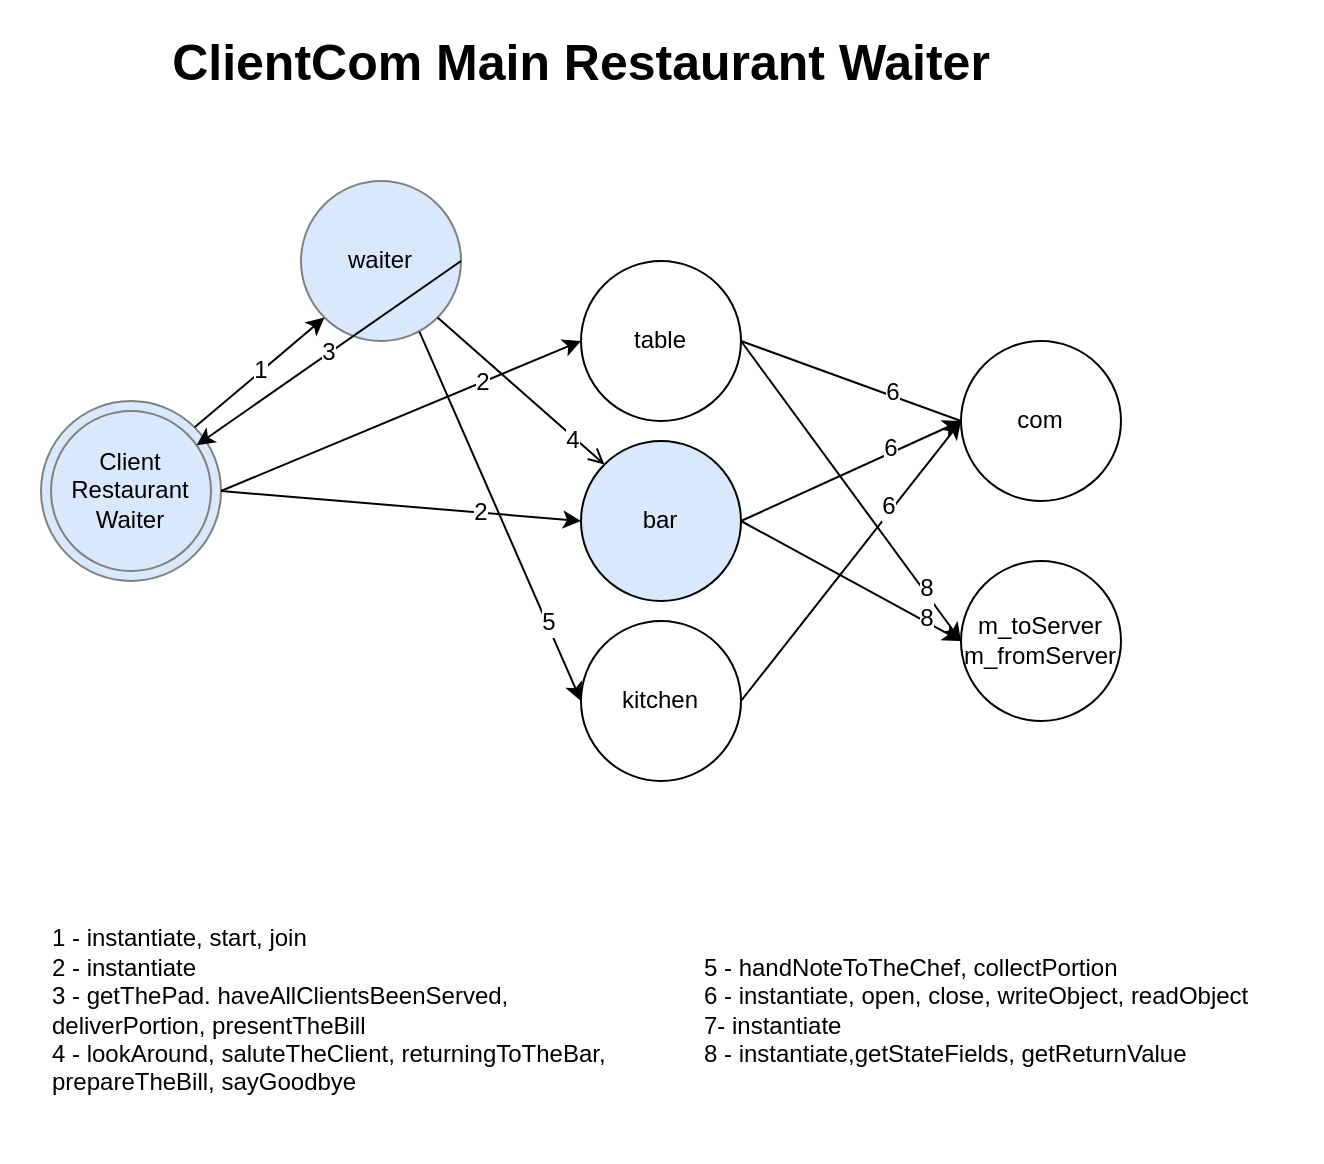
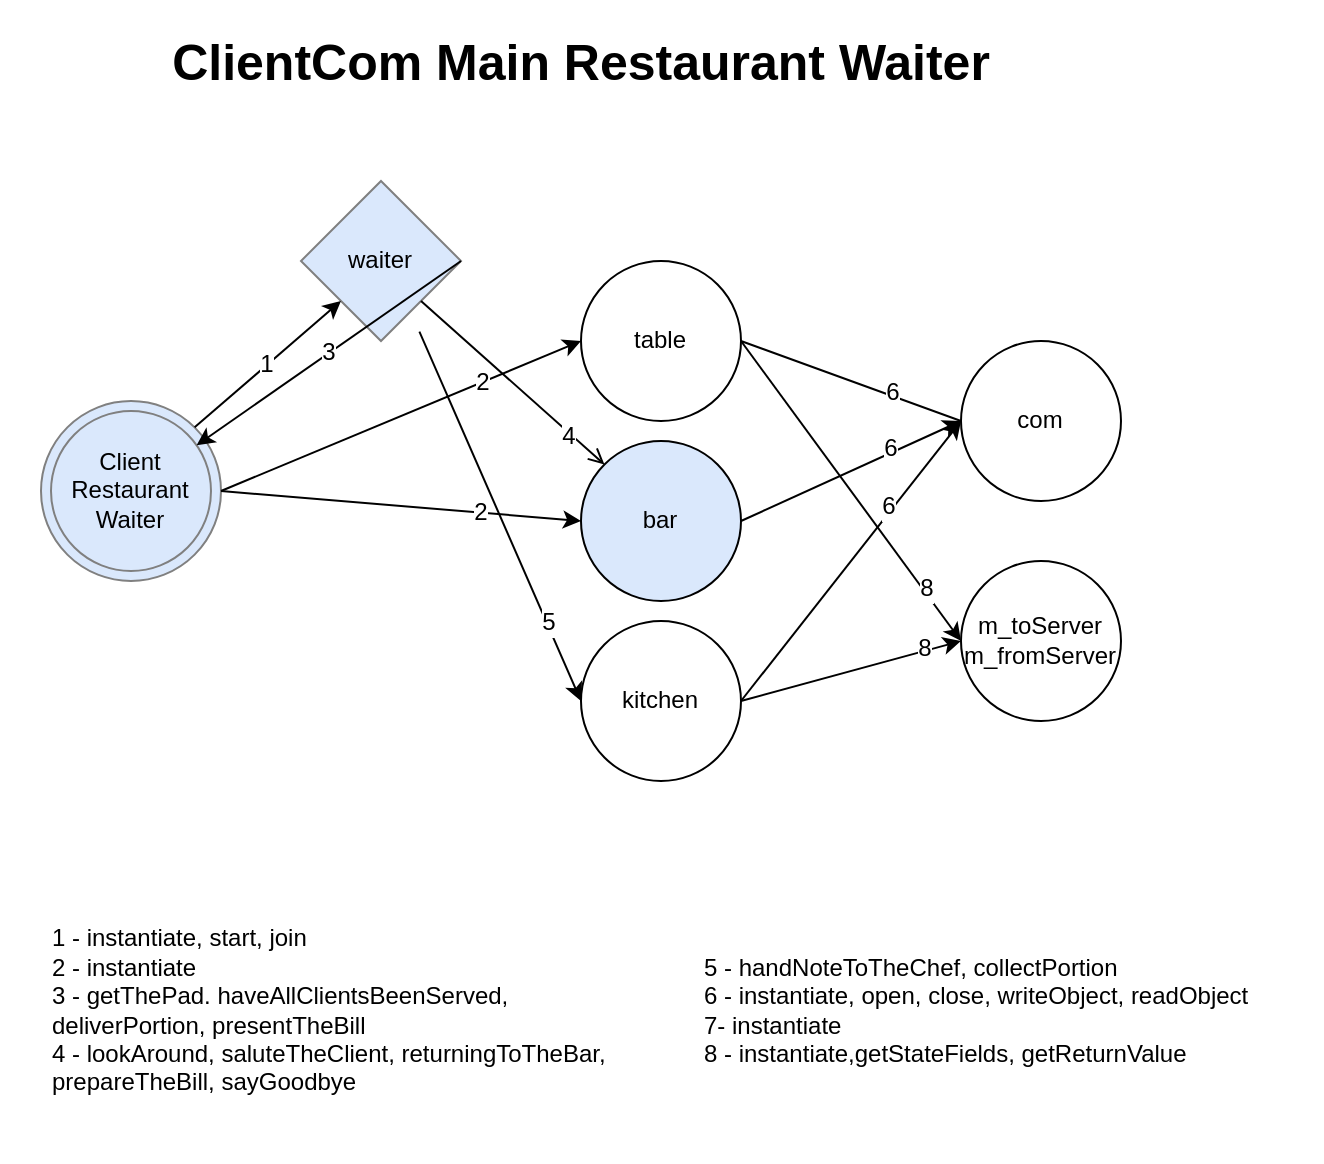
- <mxCell id="2" value="waiter" style="ellipse;whiteSpace=wrap;html=1;fillColor=#dae8fc;strokeColor=#808080;" parent="1" vertex="1"><mxGeometry x="150" y="90" width="80" height="80" as="geometry" /></mxCell>
+ <mxCell id="2" value="waiter" style="rhombus;whiteSpace=wrap;html=1;fillColor=#dae8fc;strokeColor=#808080;" parent="1" vertex="1"><mxGeometry x="150" y="90" width="80" height="80" as="geometry" /></mxCell>
- <mxCell id="32" value="" style="endArrow=classic;html=1;rounded=0;fontSize=12;exitX=1;exitY=0.5;exitDx=0;exitDy=0;entryX=0;entryY=0.5;entryDx=0;entryDy=0;" edge="1" parent="1" source="10" target="12"><mxGeometry width="50" height="50" relative="1" as="geometry"><mxPoint x="380" y="180" as="sourcePoint" /><mxPoint x="490" y="330" as="targetPoint" /></mxGeometry></mxCell>
- <mxCell id="33" value="8" style="edgeLabel;html=1;align=center;verticalAlign=middle;resizable=0;points=[];fontSize=12;" vertex="1" connectable="0" parent="32"><mxGeometry x="0.658" y="2" relative="1" as="geometry"><mxPoint as="offset" /></mxGeometry></mxCell>
+ <mxCell id="34" value="" style="endArrow=classic;html=1;rounded=0;fontSize=12;exitX=1;exitY=0.5;exitDx=0;exitDy=0;entryX=0;entryY=0.5;entryDx=0;entryDy=0;" edge="1" parent="1" source="21" target="12"><mxGeometry width="50" height="50" relative="1" as="geometry"><mxPoint x="390" y="190" as="sourcePoint" /><mxPoint x="500" y="340" as="targetPoint" /></mxGeometry></mxCell>
+ <mxCell id="35" value="8" style="edgeLabel;html=1;align=center;verticalAlign=middle;resizable=0;points=[];fontSize=12;" vertex="1" connectable="0" parent="34"><mxGeometry x="0.658" y="2" relative="1" as="geometry"><mxPoint as="offset" /></mxGeometry></mxCell>
